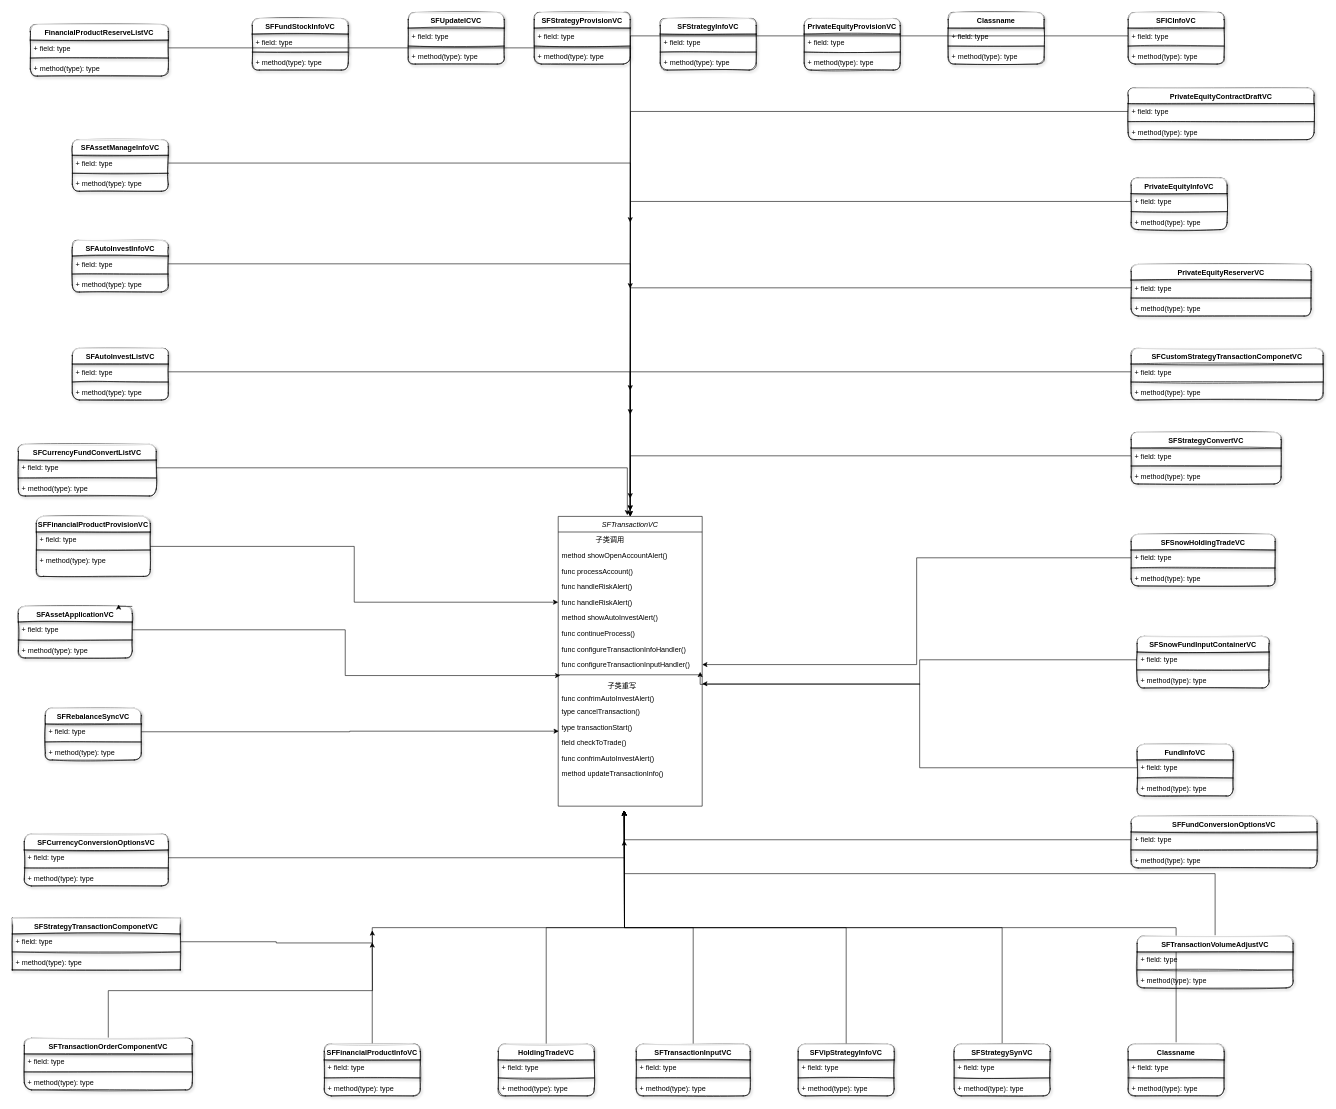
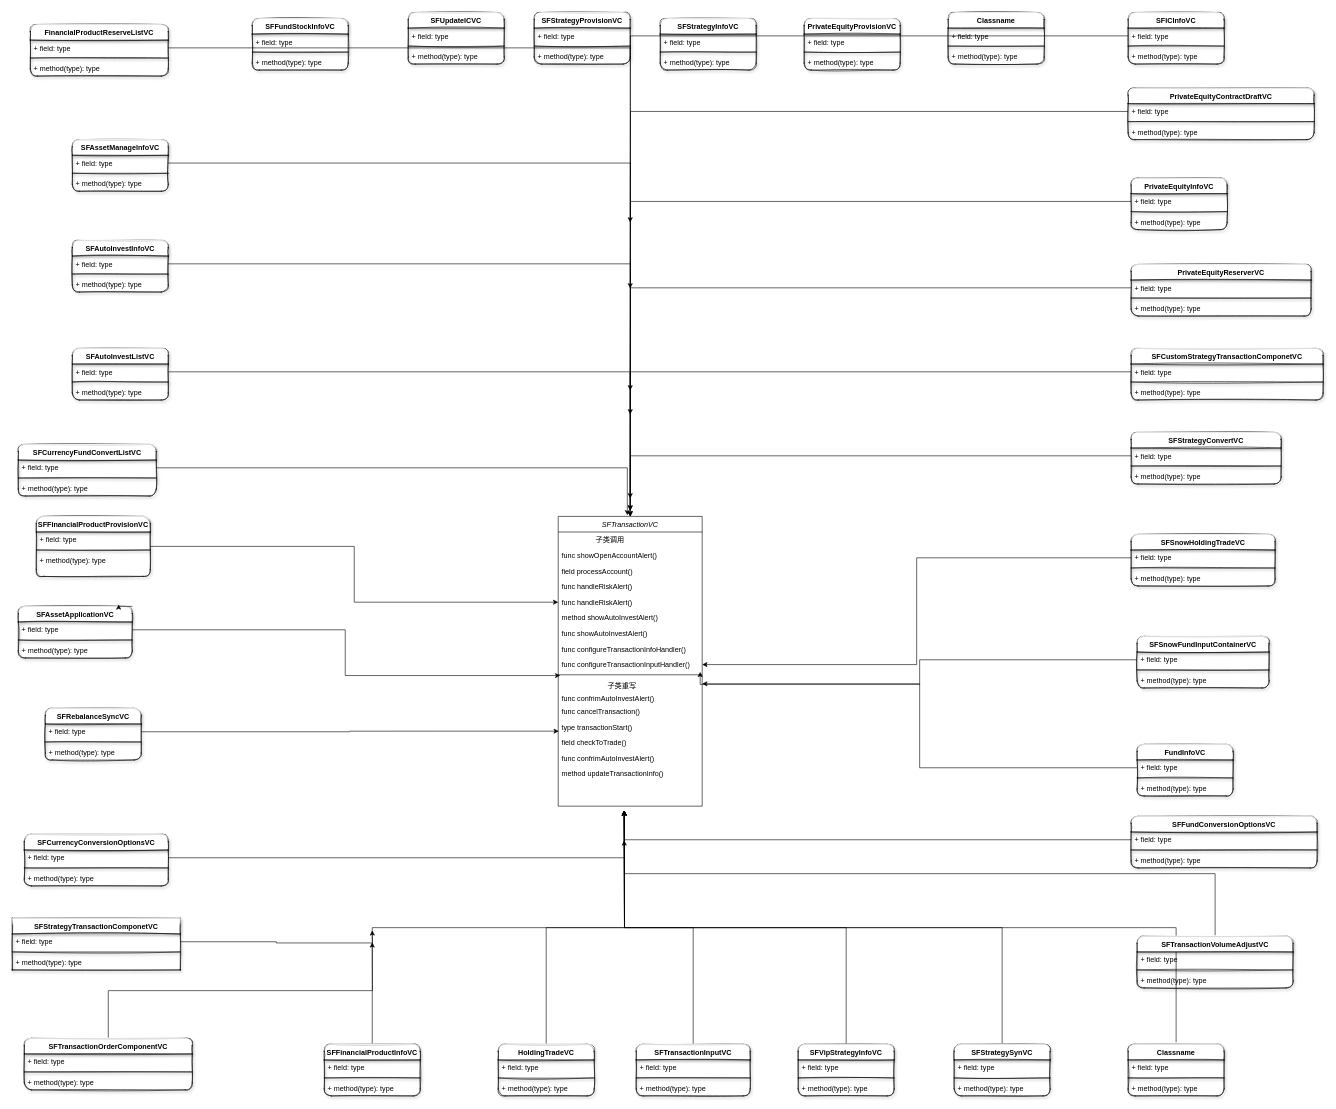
- <mxCell id="4" value="method showOpenAccountAlert()" style="text;align=left;verticalAlign=top;spacingLeft=4;spacingRight=4;overflow=hidden;rotatable=0;points=[[0,0.5],[1,0.5]];portConstraint=eastwest;rounded=0;shadow=0;html=0;" vertex="1" parent="2"><mxGeometry y="52" width="240" height="26" as="geometry" /></mxCell>
+ <mxCell id="4" value="func showOpenAccountAlert()" style="text;align=left;verticalAlign=top;spacingLeft=4;spacingRight=4;overflow=hidden;rotatable=0;points=[[0,0.5],[1,0.5]];portConstraint=eastwest;rounded=0;shadow=0;html=0;" vertex="1" parent="2"><mxGeometry y="52" width="240" height="26" as="geometry" /></mxCell>
- <mxCell id="5" value="func processAccount()&#10;&#10;&#10;" style="text;align=left;verticalAlign=top;spacingLeft=4;spacingRight=4;overflow=hidden;rotatable=0;points=[[0,0.5],[1,0.5]];portConstraint=eastwest;rounded=0;shadow=0;html=0;" vertex="1" parent="2"><mxGeometry y="78" width="240" height="26" as="geometry" /></mxCell>
+ <mxCell id="5" value="field processAccount()&#10;&#10;&#10;" style="text;align=left;verticalAlign=top;spacingLeft=4;spacingRight=4;overflow=hidden;rotatable=0;points=[[0,0.5],[1,0.5]];portConstraint=eastwest;rounded=0;shadow=0;html=0;" vertex="1" parent="2"><mxGeometry y="78" width="240" height="26" as="geometry" /></mxCell>
- <mxCell id="9" value="func continueProcess()" style="text;align=left;verticalAlign=top;spacingLeft=4;spacingRight=4;overflow=hidden;rotatable=0;points=[[0,0.5],[1,0.5]];portConstraint=eastwest;rounded=0;shadow=0;html=0;" vertex="1" parent="2"><mxGeometry y="182" width="240" height="26" as="geometry" /></mxCell>
+ <mxCell id="9" value="func showAutoInvestAlert()" style="text;align=left;verticalAlign=top;spacingLeft=4;spacingRight=4;overflow=hidden;rotatable=0;points=[[0,0.5],[1,0.5]];portConstraint=eastwest;rounded=0;shadow=0;html=0;" vertex="1" parent="2"><mxGeometry y="182" width="240" height="26" as="geometry" /></mxCell>
- <mxCell id="15" value="type cancelTransaction()" style="text;align=left;verticalAlign=top;spacingLeft=4;spacingRight=4;overflow=hidden;rotatable=0;points=[[0,0.5],[1,0.5]];portConstraint=eastwest;rounded=0;shadow=0;html=0;" parent="2" vertex="1"><mxGeometry y="312" width="240" height="26" as="geometry" /></mxCell>
+ <mxCell id="15" value="func cancelTransaction()" style="text;align=left;verticalAlign=top;spacingLeft=4;spacingRight=4;overflow=hidden;rotatable=0;points=[[0,0.5],[1,0.5]];portConstraint=eastwest;rounded=0;shadow=0;html=0;" parent="2" vertex="1"><mxGeometry y="312" width="240" height="26" as="geometry" /></mxCell>
